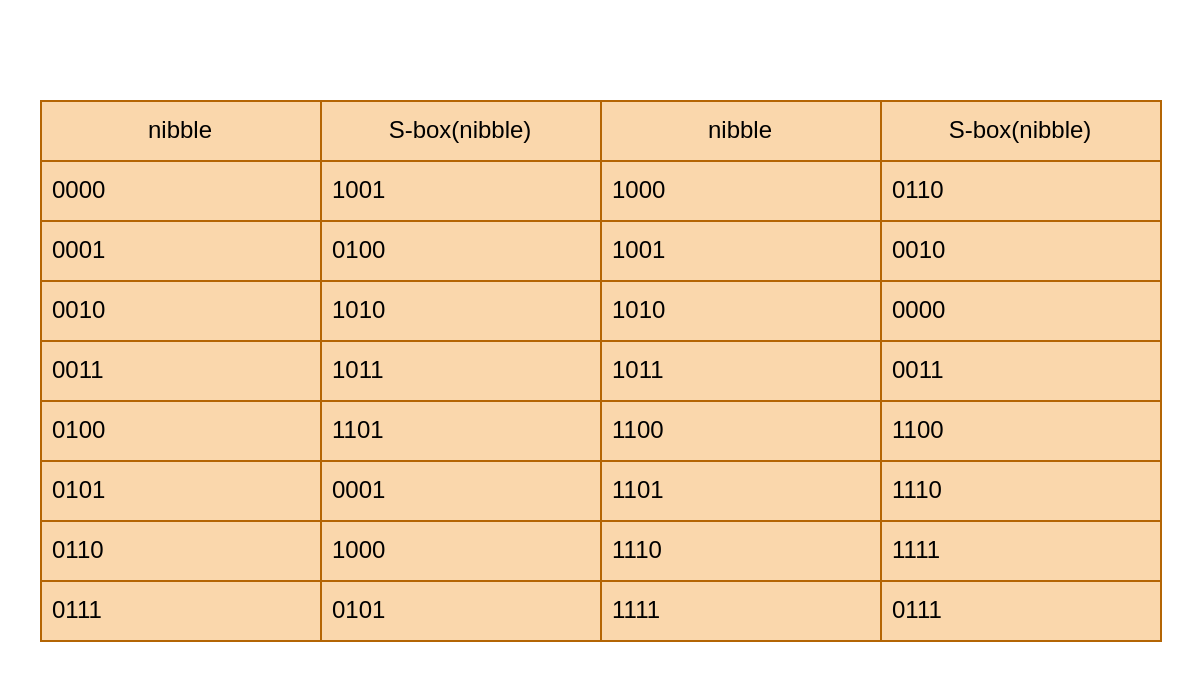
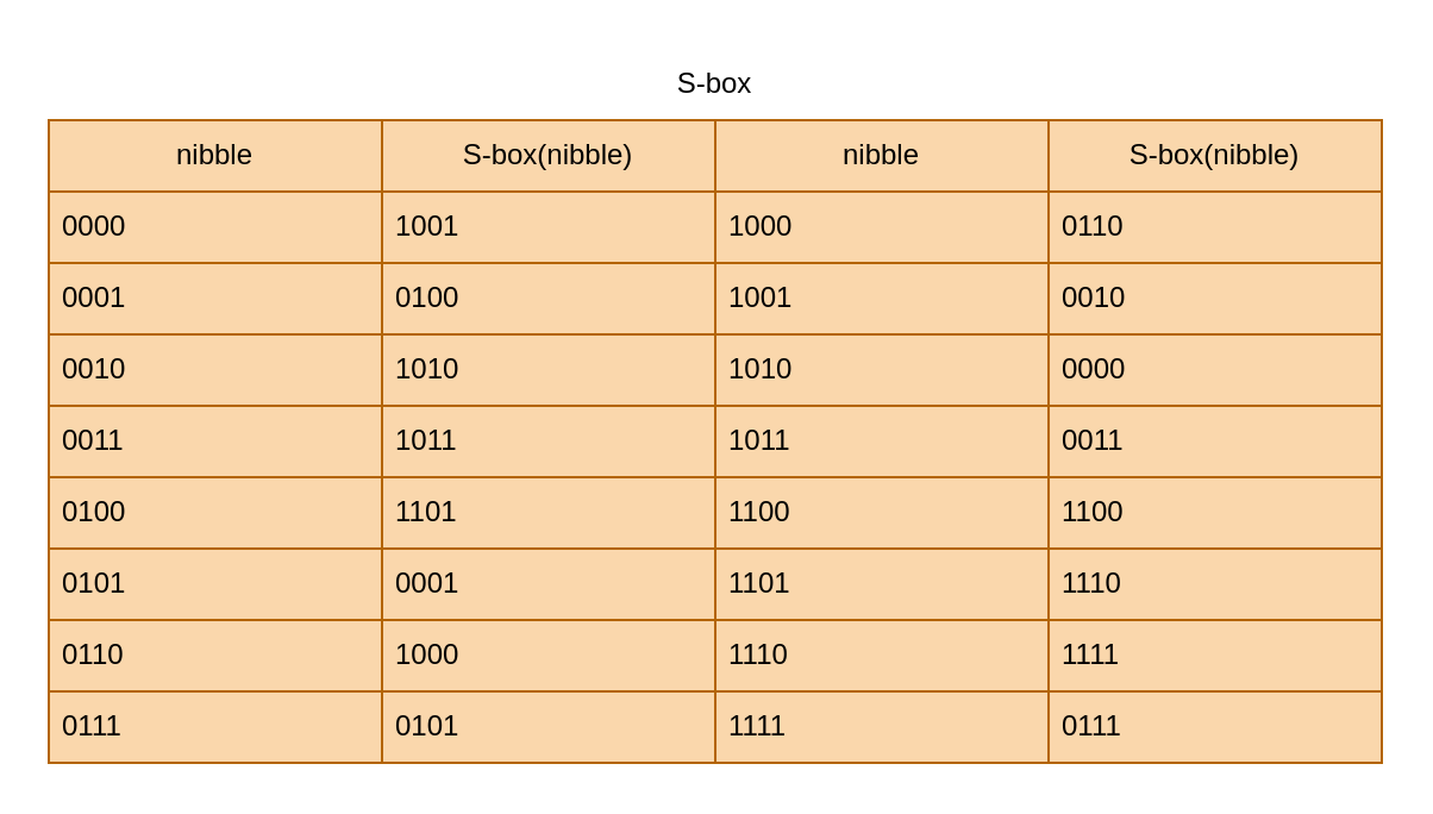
+ <mxCell id="38" value="S-box" style="text;html=1;align=center;verticalAlign=middle;whiteSpace=wrap;rounded=0;" parent="1" vertex="1"><mxGeometry x="270" y="20" width="60" height="30" as="geometry" /></mxCell>
